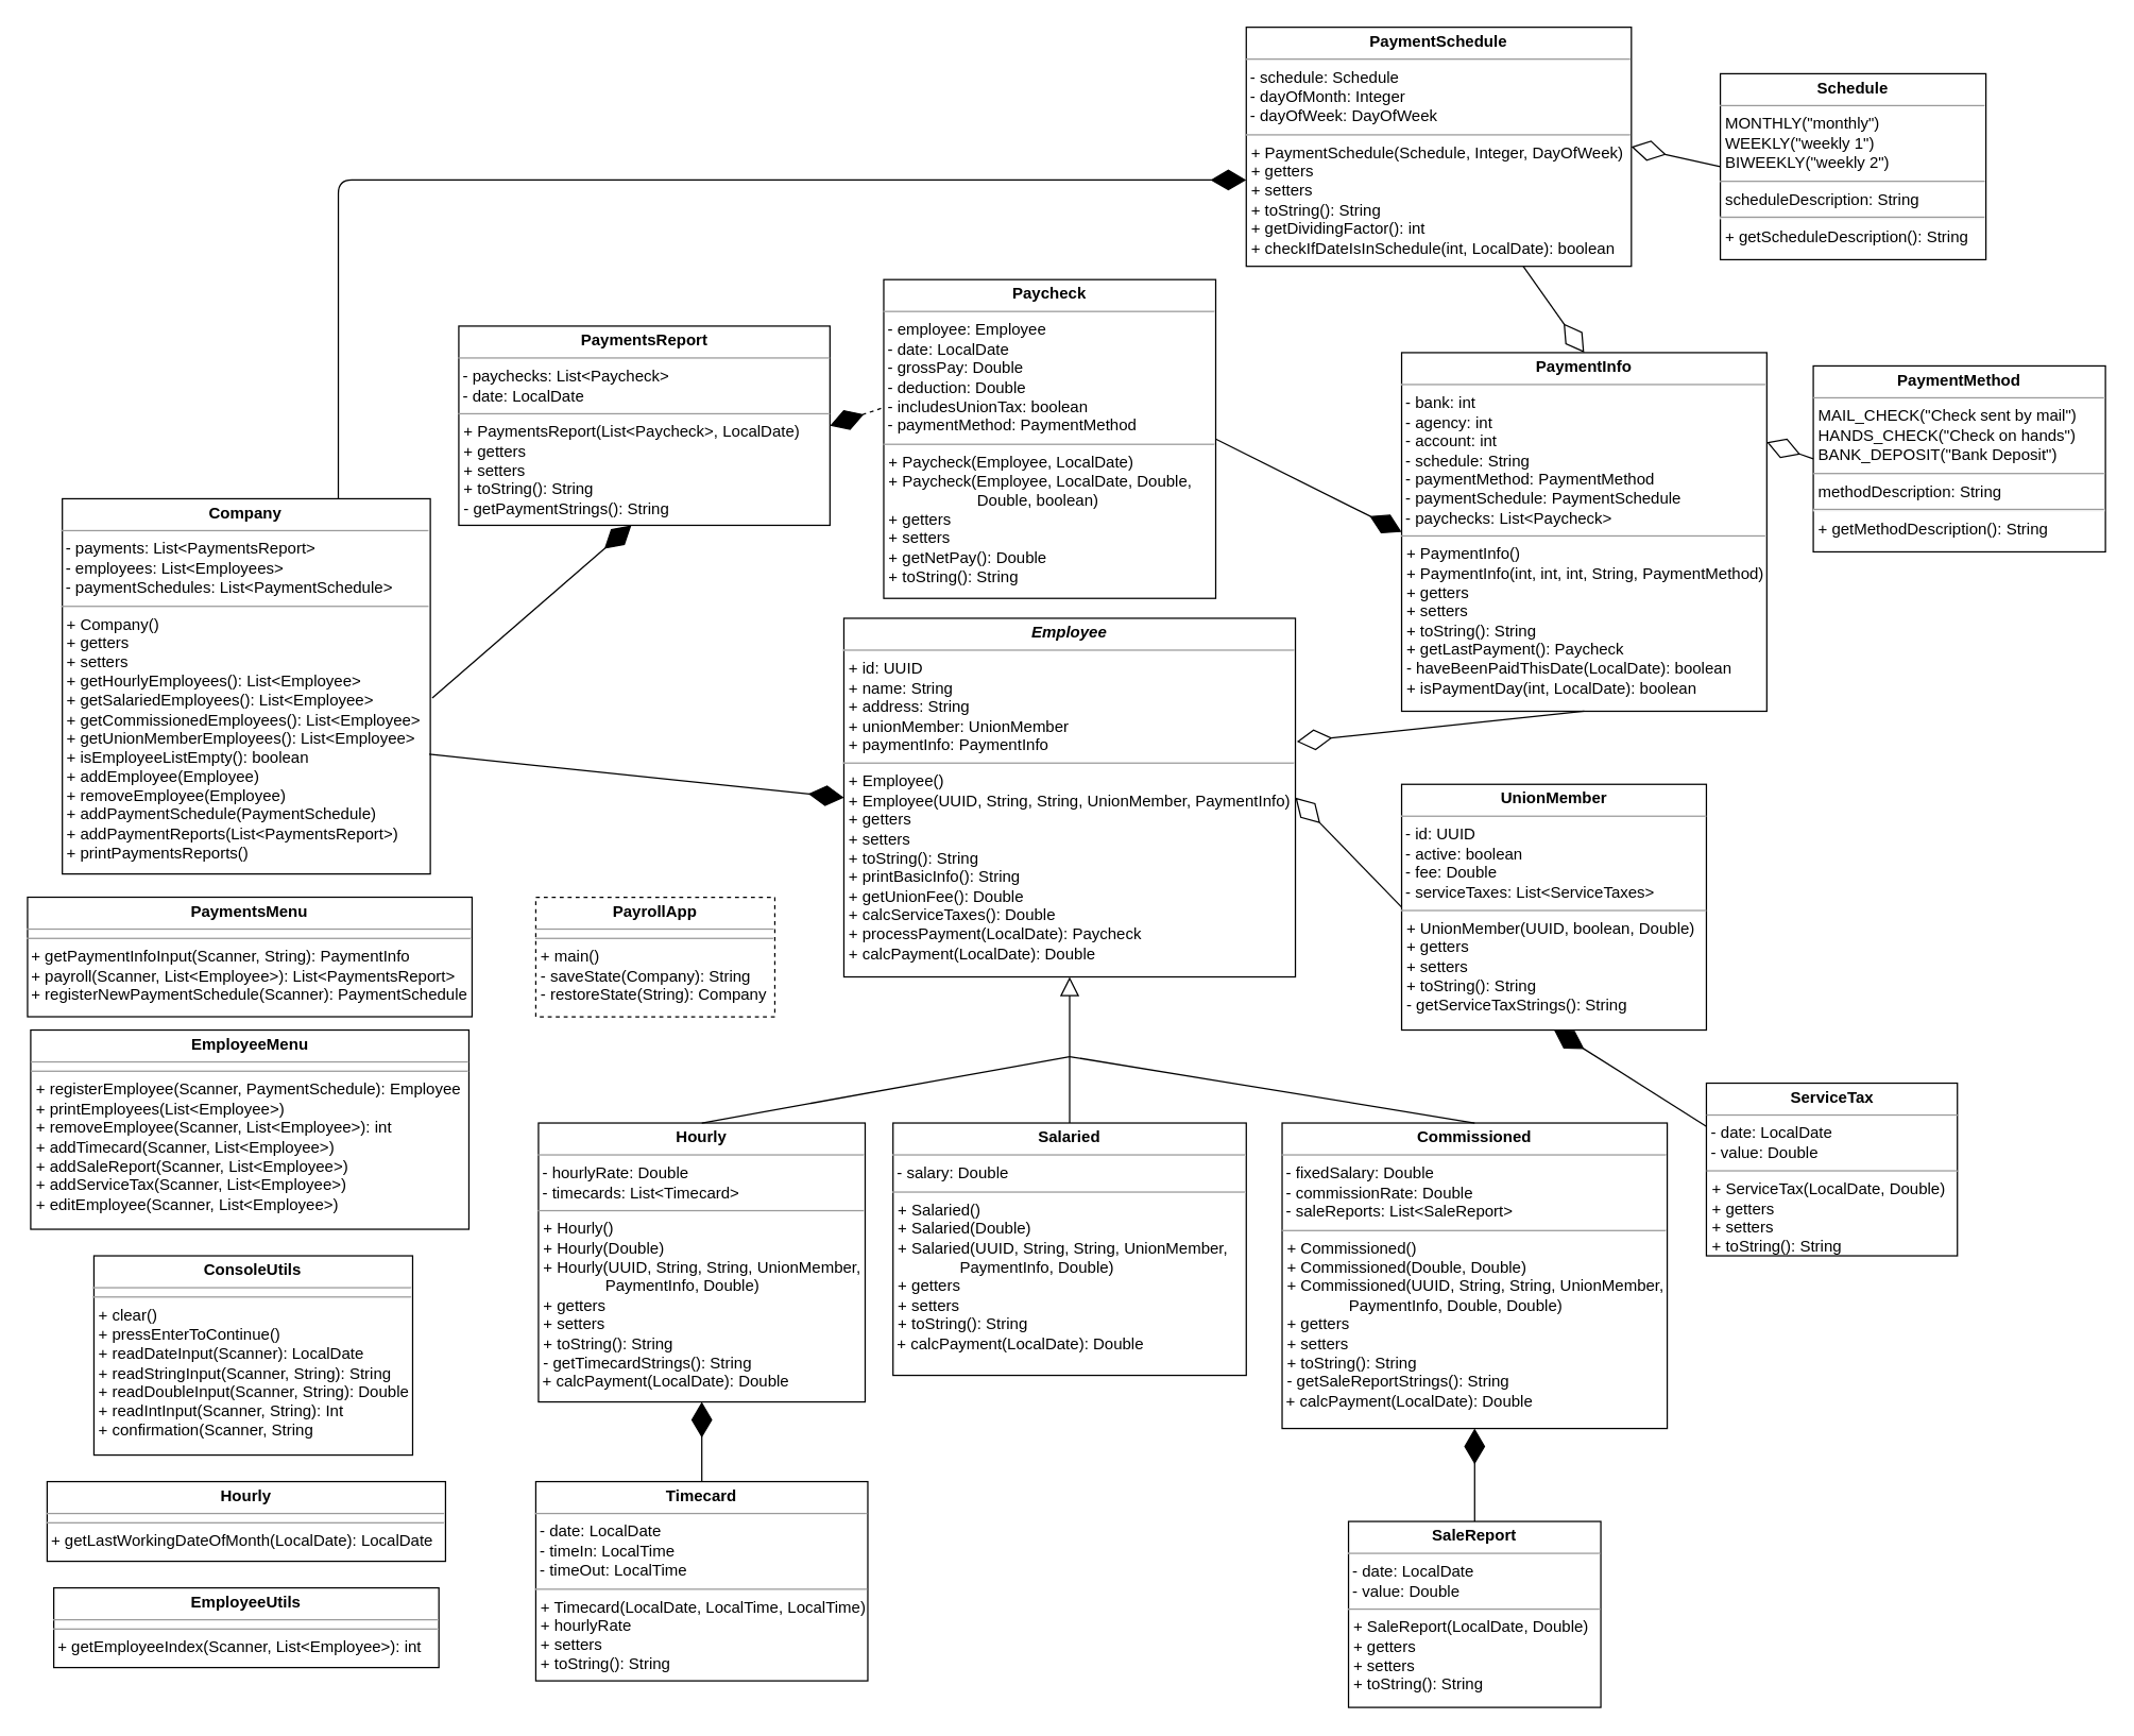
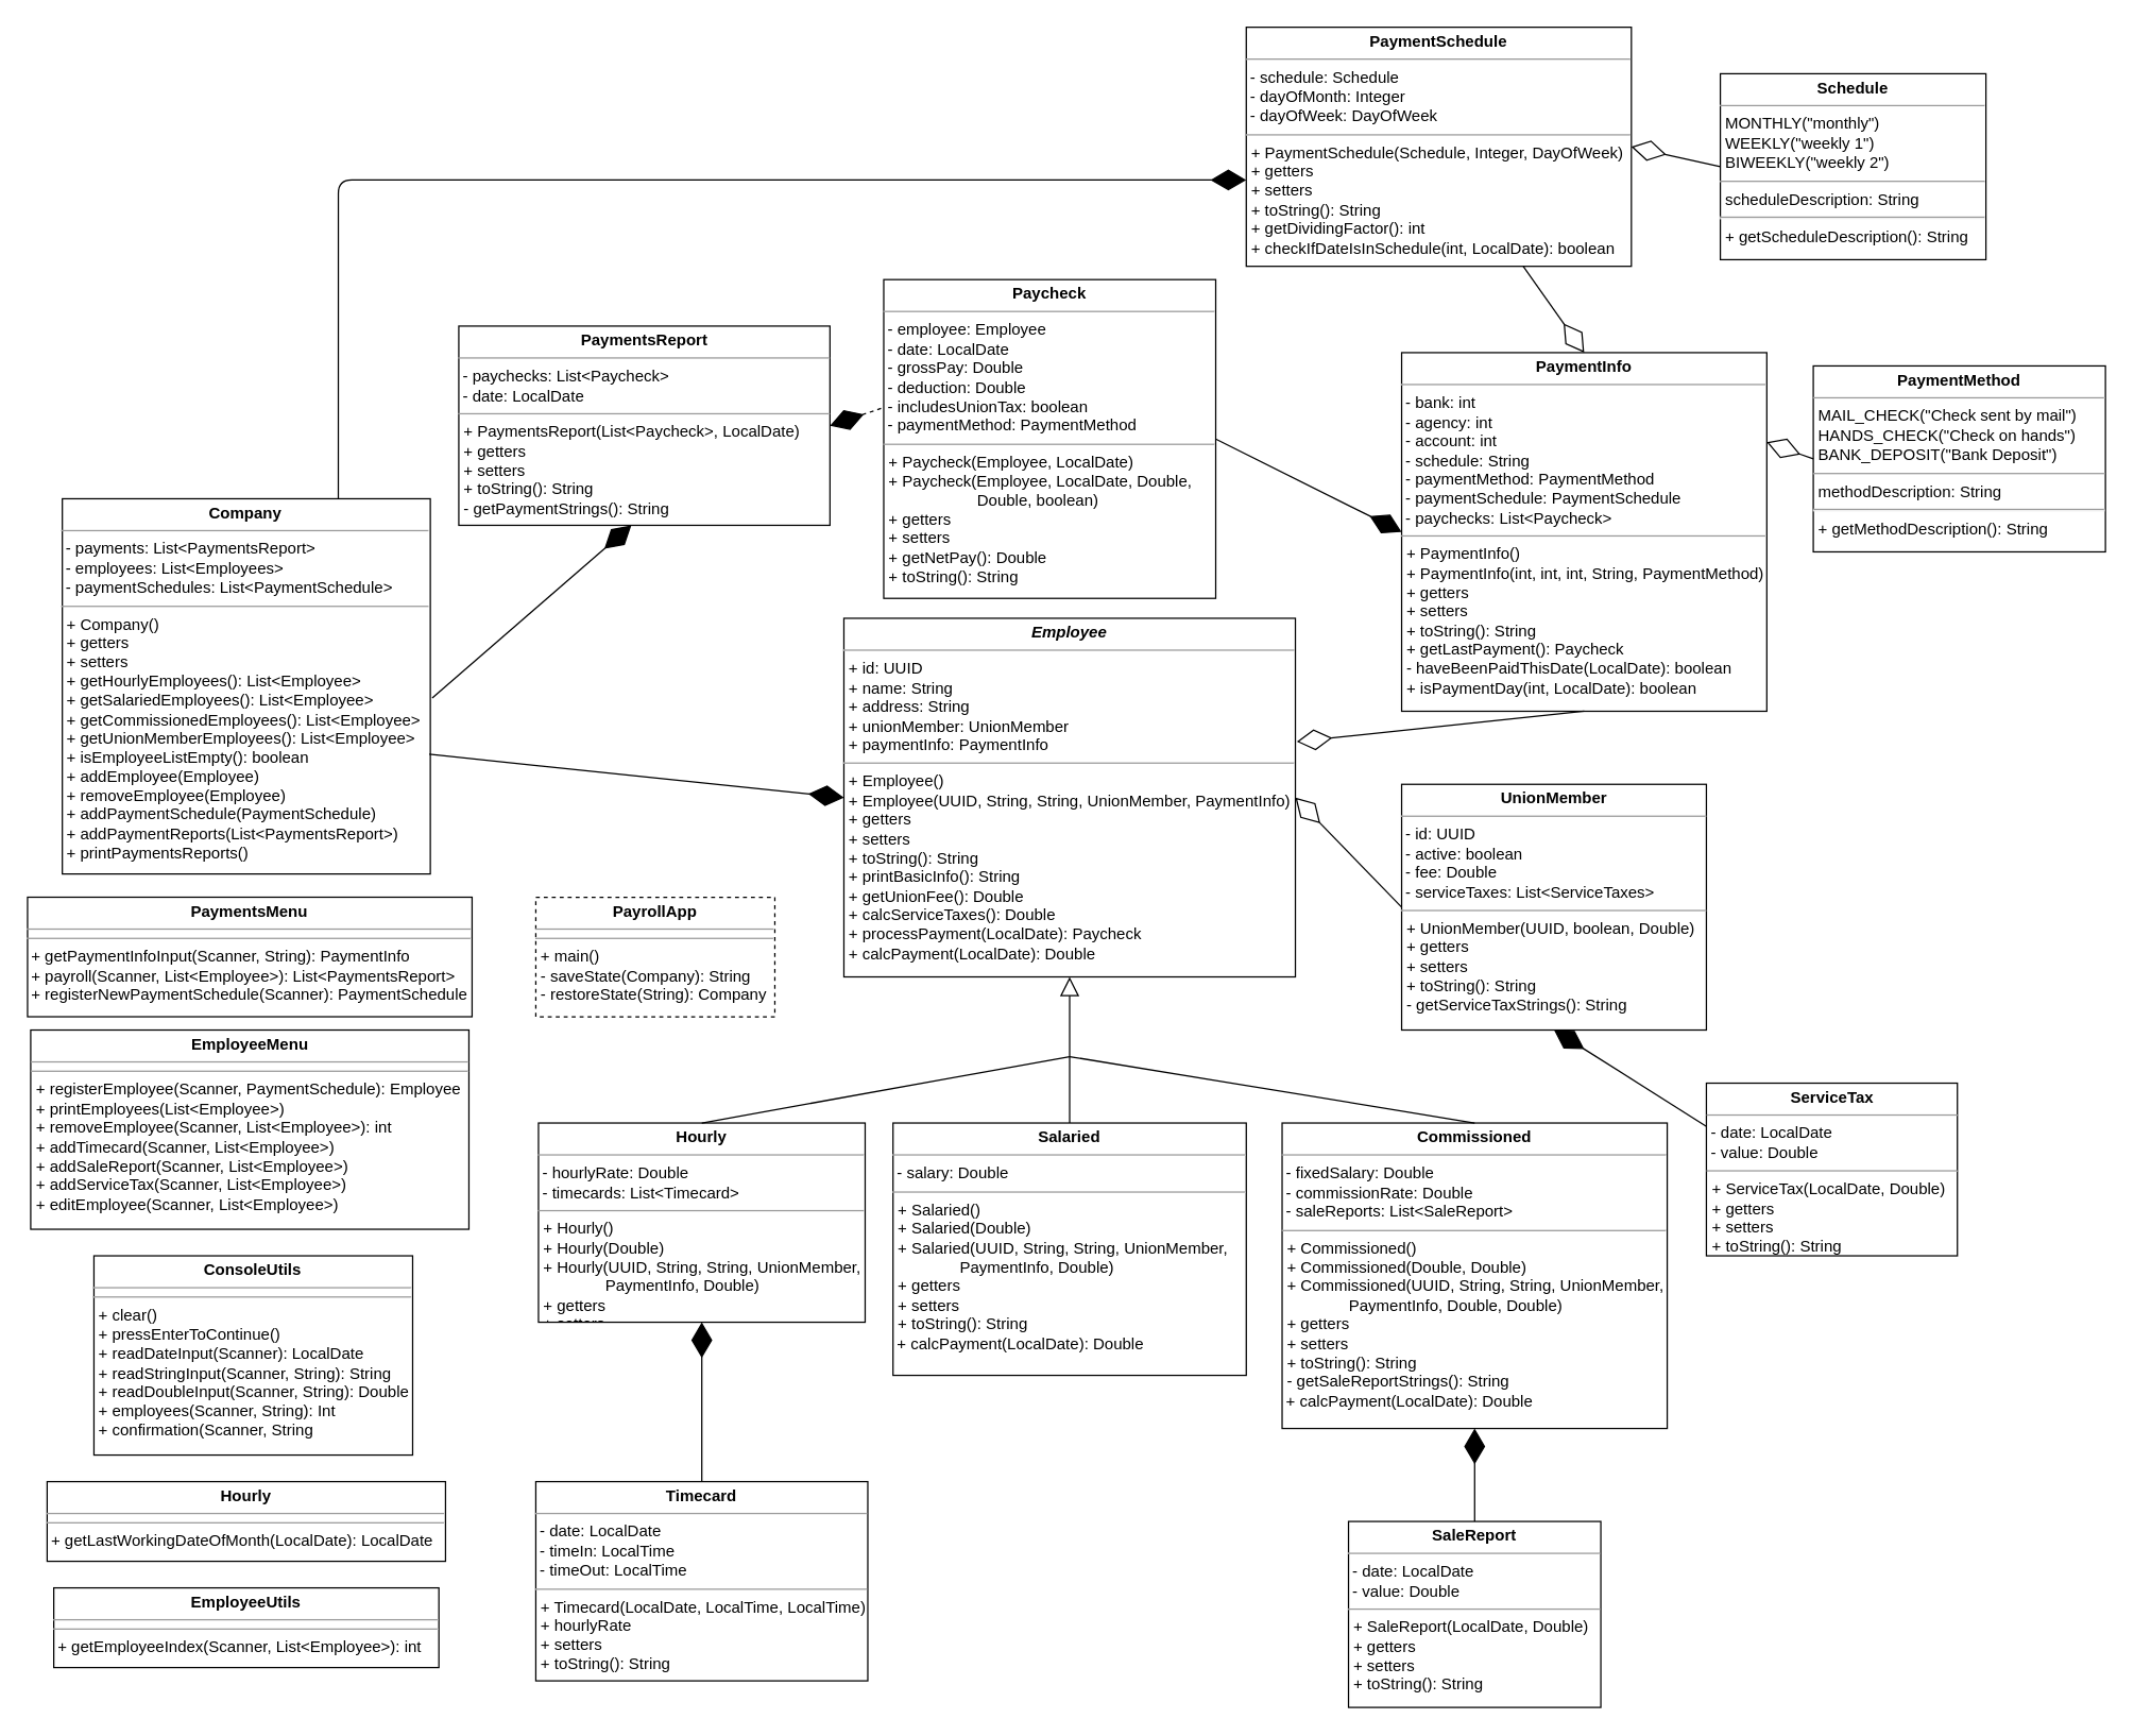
- <mxCell id="7" value="&lt;p style=&quot;margin: 0px ; margin-top: 4px ; text-align: center&quot;&gt;&lt;b&gt;Hourly&lt;/b&gt;&lt;/p&gt;&lt;hr size=&quot;1&quot;&gt;&lt;div&gt;&amp;nbsp;- hourlyRate: Double&lt;/div&gt;&lt;div&gt;&amp;nbsp;- timecards: List&amp;lt;Timecard&amp;gt;&lt;/div&gt;&lt;hr size=&quot;1&quot;&gt;&lt;p style=&quot;margin: 0px ; margin-left: 4px&quot;&gt;+ Hourly()&lt;/p&gt;&lt;p style=&quot;margin: 0px ; margin-left: 4px&quot;&gt;+ Hourly(Double)&lt;/p&gt;&lt;p style=&quot;margin: 0px ; margin-left: 4px&quot;&gt;+ Hourly(UUID, String, String, UnionMember,&lt;/p&gt;&lt;p style=&quot;margin: 0px ; margin-left: 4px&quot;&gt;&amp;nbsp;&amp;nbsp;&amp;nbsp;&amp;nbsp;&amp;nbsp;&amp;nbsp;&amp;nbsp;&amp;nbsp;&amp;nbsp;&amp;nbsp;&amp;nbsp;&amp;nbsp;&amp;nbsp; PaymentInfo, Double)&lt;br&gt;&lt;/p&gt;&lt;p style=&quot;margin: 0px ; margin-left: 4px&quot;&gt;+ getters&lt;/p&gt;&lt;p style=&quot;margin: 0px ; margin-left: 4px&quot;&gt;+ setters&lt;/p&gt;&lt;p style=&quot;margin: 0px ; margin-left: 4px&quot;&gt;+ toString(): String&lt;/p&gt;&lt;p style=&quot;margin: 0px ; margin-left: 4px&quot;&gt;- getTimecardStrings(): String&lt;br&gt;&lt;/p&gt;&amp;nbsp;+ calcPayment(LocalDate): Double&lt;p style=&quot;margin: 0px ; margin-left: 4px&quot;&gt;&lt;br&gt;&lt;/p&gt;&lt;p style=&quot;margin: 0px ; margin-left: 4px&quot;&gt;&lt;br&gt;&lt;/p&gt;" style="verticalAlign=top;align=left;overflow=fill;fontSize=12;fontFamily=Helvetica;html=1;" parent="1" vertex="1"><mxGeometry x="405" y="845" width="246" height="210" as="geometry" /></mxCell>
+ <mxCell id="7" value="&lt;p style=&quot;margin: 0px ; margin-top: 4px ; text-align: center&quot;&gt;&lt;b&gt;Hourly&lt;/b&gt;&lt;/p&gt;&lt;hr size=&quot;1&quot;&gt;&lt;div&gt;&amp;nbsp;- hourlyRate: Double&lt;/div&gt;&lt;div&gt;&amp;nbsp;- timecards: List&amp;lt;Timecard&amp;gt;&lt;/div&gt;&lt;hr size=&quot;1&quot;&gt;&lt;p style=&quot;margin: 0px ; margin-left: 4px&quot;&gt;+ Hourly()&lt;/p&gt;&lt;p style=&quot;margin: 0px ; margin-left: 4px&quot;&gt;+ Hourly(Double)&lt;/p&gt;&lt;p style=&quot;margin: 0px ; margin-left: 4px&quot;&gt;+ Hourly(UUID, String, String, UnionMember,&lt;/p&gt;&lt;p style=&quot;margin: 0px ; margin-left: 4px&quot;&gt;&amp;nbsp;&amp;nbsp;&amp;nbsp;&amp;nbsp;&amp;nbsp;&amp;nbsp;&amp;nbsp;&amp;nbsp;&amp;nbsp;&amp;nbsp;&amp;nbsp;&amp;nbsp;&amp;nbsp; PaymentInfo, Double)&lt;br&gt;&lt;/p&gt;&lt;p style=&quot;margin: 0px ; margin-left: 4px&quot;&gt;+ getters&lt;/p&gt;&lt;p style=&quot;margin: 0px ; margin-left: 4px&quot;&gt;+ setters&lt;/p&gt;&lt;p style=&quot;margin: 0px ; margin-left: 4px&quot;&gt;+ toString(): String&lt;/p&gt;&lt;p style=&quot;margin: 0px ; margin-left: 4px&quot;&gt;- getTimecardStrings(): String&lt;br&gt;&lt;/p&gt;&amp;nbsp;+ calcPayment(LocalDate): Double&lt;p style=&quot;margin: 0px ; margin-left: 4px&quot;&gt;&lt;br&gt;&lt;/p&gt;&lt;p style=&quot;margin: 0px ; margin-left: 4px&quot;&gt;&lt;br&gt;&lt;/p&gt;" style="verticalAlign=top;align=left;overflow=fill;fontSize=12;fontFamily=Helvetica;html=1;" parent="1" vertex="1"><mxGeometry x="405" y="845" width="246" height="150" as="geometry" /></mxCell>
- <mxCell id="2" value="&lt;p style=&quot;margin: 0px ; margin-top: 4px ; text-align: center&quot;&gt;&lt;b&gt;ConsoleUtils&lt;/b&gt;&lt;/p&gt;&lt;hr size=&quot;1&quot;&gt;&lt;hr size=&quot;1&quot;&gt;&lt;p style=&quot;margin: 0px ; margin-left: 4px&quot;&gt;+ clear()&lt;/p&gt;&lt;p style=&quot;margin: 0px ; margin-left: 4px&quot;&gt;+ pressEnterToContinue()&lt;/p&gt;&lt;p style=&quot;margin: 0px ; margin-left: 4px&quot;&gt;+ readDateInput(Scanner): LocalDate&lt;/p&gt;&lt;p style=&quot;margin: 0px ; margin-left: 4px&quot;&gt;+ readStringInput(Scanner, String): String&lt;/p&gt;&lt;p style=&quot;margin: 0px ; margin-left: 4px&quot;&gt;+ readDoubleInput(Scanner, String): Double&lt;/p&gt;&lt;p style=&quot;margin: 0px ; margin-left: 4px&quot;&gt;+ readIntInput(Scanner, String): Int&lt;/p&gt;&lt;p style=&quot;margin: 0px ; margin-left: 4px&quot;&gt;+ confirmation(Scanner, String&lt;br&gt;&lt;/p&gt;&lt;p style=&quot;margin: 0px ; margin-left: 4px&quot;&gt;&lt;br&gt;&lt;/p&gt;" style="verticalAlign=top;align=left;overflow=fill;fontSize=12;fontFamily=Helvetica;html=1;" parent="1" vertex="1"><mxGeometry x="70.25" y="945" width="240" height="150" as="geometry" /></mxCell>
+ <mxCell id="2" value="&lt;p style=&quot;margin: 0px ; margin-top: 4px ; text-align: center&quot;&gt;&lt;b&gt;ConsoleUtils&lt;/b&gt;&lt;/p&gt;&lt;hr size=&quot;1&quot;&gt;&lt;hr size=&quot;1&quot;&gt;&lt;p style=&quot;margin: 0px ; margin-left: 4px&quot;&gt;+ clear()&lt;/p&gt;&lt;p style=&quot;margin: 0px ; margin-left: 4px&quot;&gt;+ pressEnterToContinue()&lt;/p&gt;&lt;p style=&quot;margin: 0px ; margin-left: 4px&quot;&gt;+ readDateInput(Scanner): LocalDate&lt;/p&gt;&lt;p style=&quot;margin: 0px ; margin-left: 4px&quot;&gt;+ readStringInput(Scanner, String): String&lt;/p&gt;&lt;p style=&quot;margin: 0px ; margin-left: 4px&quot;&gt;+ readDoubleInput(Scanner, String): Double&lt;/p&gt;&lt;p style=&quot;margin: 0px ; margin-left: 4px&quot;&gt;+ employees(Scanner, String): Int&lt;/p&gt;&lt;p style=&quot;margin: 0px ; margin-left: 4px&quot;&gt;+ confirmation(Scanner, String&lt;br&gt;&lt;/p&gt;&lt;p style=&quot;margin: 0px ; margin-left: 4px&quot;&gt;&lt;br&gt;&lt;/p&gt;" style="verticalAlign=top;align=left;overflow=fill;fontSize=12;fontFamily=Helvetica;html=1;" parent="1" vertex="1"><mxGeometry x="70.25" y="945" width="240" height="150" as="geometry" /></mxCell>
